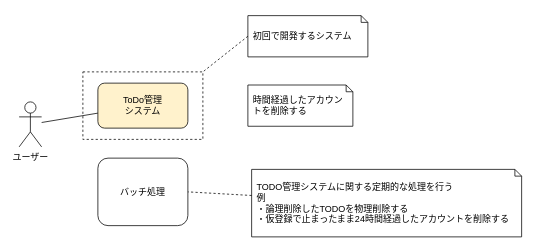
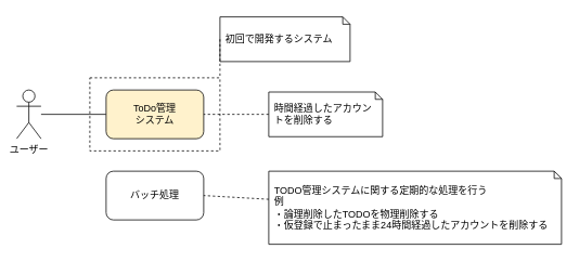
- <mxCell id="12" value="初回で開発するシステム" style="shape=note;size=9;whiteSpace=wrap;html=1;align=left;spacingLeft=5;spacingRight=5;fillColor=none;" parent="1" vertex="1"><mxGeometry x="330" y="20" width="160" height="55" as="geometry" /></mxCell>
+ <mxCell id="12" value="初回で開発するシステム" style="shape=note;size=9;whiteSpace=wrap;html=1;align=left;spacingLeft=5;spacingRight=5;fillColor=none;" parent="1" vertex="1"><mxGeometry x="270" y="20" width="160" height="55" as="geometry" /></mxCell>
+ <mxCell id="5" style="edgeStyle=none;rounded=0;orthogonalLoop=1;jettySize=auto;html=1;endArrow=none;endFill=0;dashed=1;" parent="1" source="6" target="4" edge="1"><mxGeometry relative="1" as="geometry"><mxPoint x="300" y="280" as="targetPoint" /></mxGeometry></mxCell>
- <mxCell id="3" value="ユーザー" style="shape=umlActor;verticalLabelPosition=bottom;verticalAlign=top;html=1;outlineConnect=0;" parent="1" vertex="1"><mxGeometry x="25" y="135" width="30" height="60" as="geometry" /></mxCell>
+ <mxCell id="3" value="ユーザー" style="shape=umlActor;verticalLabelPosition=bottom;verticalAlign=top;html=1;outlineConnect=0;" parent="1" vertex="1"><mxGeometry x="20" y="110" width="30" height="60" as="geometry" /></mxCell>
- <mxCell id="7" value="バッチ処理" style="rounded=1;whiteSpace=wrap;html=1;" parent="1" vertex="1"><mxGeometry x="130" y="210" width="120" height="90" as="geometry" /></mxCell>
+ <mxCell id="7" value="バッチ処理" style="rounded=1;whiteSpace=wrap;html=1;" parent="1" vertex="1"><mxGeometry x="130" y="210" width="120" height="60" as="geometry" /></mxCell>
- <mxCell id="8" value="TODO管理システムに関する定期的な処理を行う&lt;br&gt;例&lt;br&gt;・論理削除したTODOを物理削除する&lt;br&gt;・仮登録で止まったまま24時間経過したアカウントを削除する" style="shape=note;size=9;whiteSpace=wrap;html=1;align=left;spacingLeft=5;spacingRight=5;" parent="1" vertex="1"><mxGeometry x="335" y="225" width="360" height="90" as="geometry" /></mxCell>
+ <mxCell id="8" value="TODO管理システムに関する定期的な処理を行う&lt;br&gt;例&lt;br&gt;・論理削除したTODOを物理削除する&lt;br&gt;・仮登録で止まったまま24時間経過したアカウントを削除する" style="shape=note;size=9;whiteSpace=wrap;html=1;align=left;spacingLeft=5;spacingRight=5;" parent="1" vertex="1"><mxGeometry x="330" y="210" width="360" height="90" as="geometry" /></mxCell>
